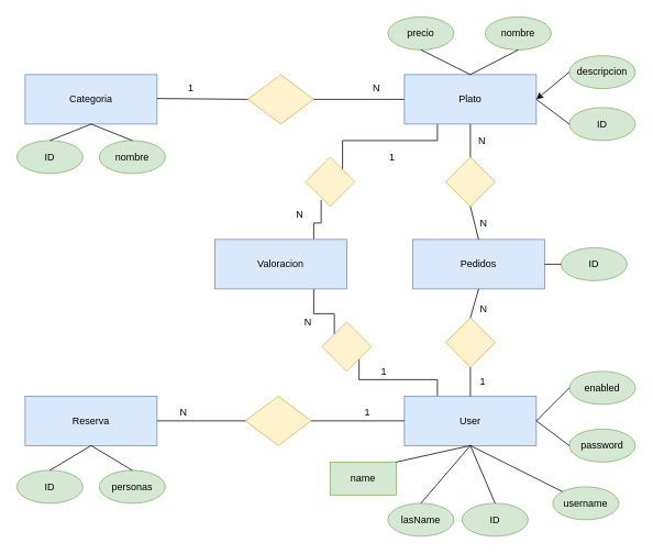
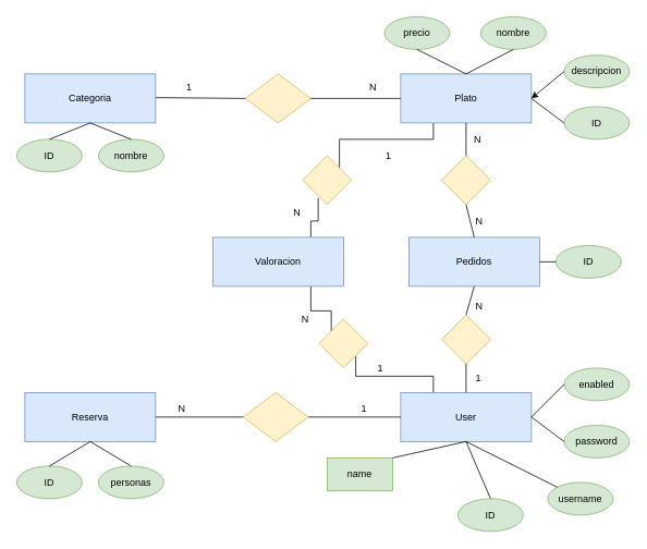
- <mxCell id="41" value="" style="endArrow=none;html=1;entryX=0.5;entryY=1;entryDx=0;entryDy=0;exitX=0.5;exitY=0;exitDx=0;exitDy=0;" edge="1" parent="1" source="37" target="17"><mxGeometry width="50" height="50" relative="1" as="geometry"><mxPoint x="70" y="720" as="sourcePoint" /><mxPoint x="120" y="670" as="targetPoint" /></mxGeometry></mxCell>
- <mxCell id="37" value="lasName" style="ellipse;whiteSpace=wrap;html=1;fillColor=#d5e8d4;strokeColor=#82b366;" vertex="1" parent="1"><mxGeometry x="470" y="610" width="80" height="40" as="geometry" /></mxCell>
